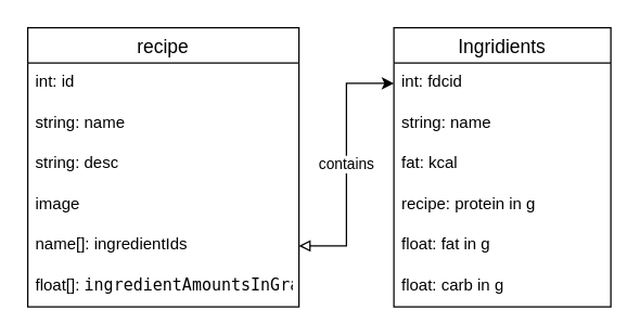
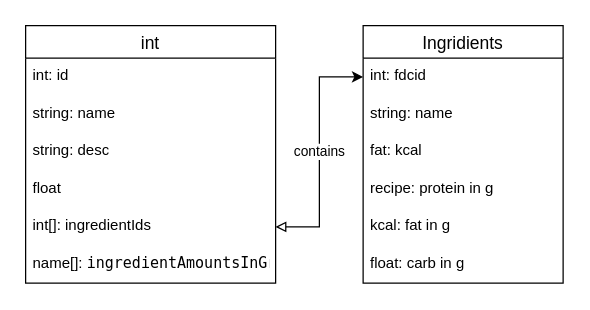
- <mxCell id="9" value="recipe" style="swimlane;fontStyle=0;childLayout=stackLayout;horizontal=1;startSize=26;horizontalStack=0;resizeParent=1;resizeParentMax=0;resizeLast=0;collapsible=1;marginBottom=0;align=center;fontSize=14;" parent="1" vertex="1"><mxGeometry x="20" y="20" width="200" height="206" as="geometry" /></mxCell>
+ <mxCell id="9" value="int" style="swimlane;fontStyle=0;childLayout=stackLayout;horizontal=1;startSize=26;horizontalStack=0;resizeParent=1;resizeParentMax=0;resizeLast=0;collapsible=1;marginBottom=0;align=center;fontSize=14;" parent="1" vertex="1"><mxGeometry x="20" y="20" width="200" height="206" as="geometry" /></mxCell>
- <mxCell id="13" value="image" style="text;strokeColor=none;fillColor=none;spacingLeft=4;spacingRight=4;overflow=hidden;rotatable=0;points=[[0,0.5],[1,0.5]];portConstraint=eastwest;fontSize=12;whiteSpace=wrap;html=1;" parent="9" vertex="1"><mxGeometry y="116" width="200" height="30" as="geometry" /></mxCell>
+ <mxCell id="13" value="float" style="text;strokeColor=none;fillColor=none;spacingLeft=4;spacingRight=4;overflow=hidden;rotatable=0;points=[[0,0.5],[1,0.5]];portConstraint=eastwest;fontSize=12;whiteSpace=wrap;html=1;" parent="9" vertex="1"><mxGeometry y="116" width="200" height="30" as="geometry" /></mxCell>
- <mxCell id="14" value="name[]: ingredientIds" style="text;strokeColor=none;fillColor=none;spacingLeft=4;spacingRight=4;overflow=hidden;rotatable=0;points=[[0,0.5],[1,0.5]];portConstraint=eastwest;fontSize=12;whiteSpace=wrap;html=1;" parent="9" vertex="1"><mxGeometry y="146" width="200" height="30" as="geometry" /></mxCell>
+ <mxCell id="14" value="int[]: ingredientIds" style="text;strokeColor=none;fillColor=none;spacingLeft=4;spacingRight=4;overflow=hidden;rotatable=0;points=[[0,0.5],[1,0.5]];portConstraint=eastwest;fontSize=12;whiteSpace=wrap;html=1;" parent="9" vertex="1"><mxGeometry y="146" width="200" height="30" as="geometry" /></mxCell>
- <mxCell id="7" value="float: fat in g" style="text;strokeColor=none;fillColor=none;spacingLeft=4;spacingRight=4;overflow=hidden;rotatable=0;points=[[0,0.5],[1,0.5]];portConstraint=eastwest;fontSize=12;whiteSpace=wrap;html=1;" parent="2" vertex="1"><mxGeometry y="146" width="160" height="30" as="geometry" /></mxCell>
+ <mxCell id="7" value="kcal: fat in g" style="text;strokeColor=none;fillColor=none;spacingLeft=4;spacingRight=4;overflow=hidden;rotatable=0;points=[[0,0.5],[1,0.5]];portConstraint=eastwest;fontSize=12;whiteSpace=wrap;html=1;" parent="2" vertex="1"><mxGeometry y="146" width="160" height="30" as="geometry" /></mxCell>
- <mxCell id="15" value="float[]:&amp;nbsp;&lt;span style=&quot;font-family: &amp;quot;JetBrains Mono&amp;quot;, monospace; background-color: rgb(255, 255, 255);&quot;&gt;ingredientAmountsInGram&lt;/span&gt;" style="text;strokeColor=none;fillColor=none;spacingLeft=4;spacingRight=4;overflow=hidden;rotatable=0;points=[[0,0.5],[1,0.5]];portConstraint=eastwest;fontSize=12;whiteSpace=wrap;html=1;" parent="9" vertex="1"><mxGeometry y="176" width="200" height="30" as="geometry" /></mxCell>
+ <mxCell id="15" value="name[]:&amp;nbsp;&lt;span style=&quot;font-family: &amp;quot;JetBrains Mono&amp;quot;, monospace; background-color: rgb(255, 255, 255);&quot;&gt;ingredientAmountsInGram&lt;/span&gt;" style="text;strokeColor=none;fillColor=none;spacingLeft=4;spacingRight=4;overflow=hidden;rotatable=0;points=[[0,0.5],[1,0.5]];portConstraint=eastwest;fontSize=12;whiteSpace=wrap;html=1;" parent="9" vertex="1"><mxGeometry y="176" width="200" height="30" as="geometry" /></mxCell>
